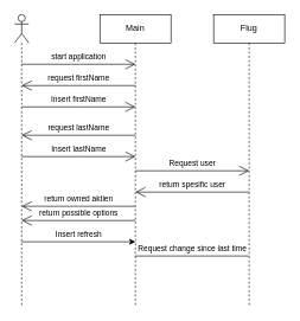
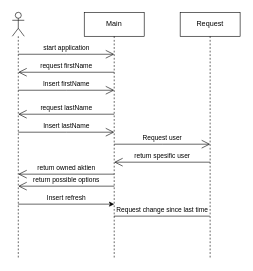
- <mxCell id="9" value="Flug" style="shape=umlLifeline;perimeter=lifelinePerimeter;whiteSpace=wrap;html=1;container=1;dropTarget=0;collapsible=0;recursiveResize=0;outlineConnect=0;portConstraint=eastwest;newEdgeStyle={&quot;curved&quot;:0,&quot;rounded&quot;:0};" parent="1" vertex="1"><mxGeometry x="300" y="20" width="100" height="410" as="geometry" /></mxCell>
+ <mxCell id="9" value="Request" style="shape=umlLifeline;perimeter=lifelinePerimeter;whiteSpace=wrap;html=1;container=1;dropTarget=0;collapsible=0;recursiveResize=0;outlineConnect=0;portConstraint=eastwest;newEdgeStyle={&quot;curved&quot;:0,&quot;rounded&quot;:0};" parent="1" vertex="1"><mxGeometry x="300" y="20" width="100" height="410" as="geometry" /></mxCell>
